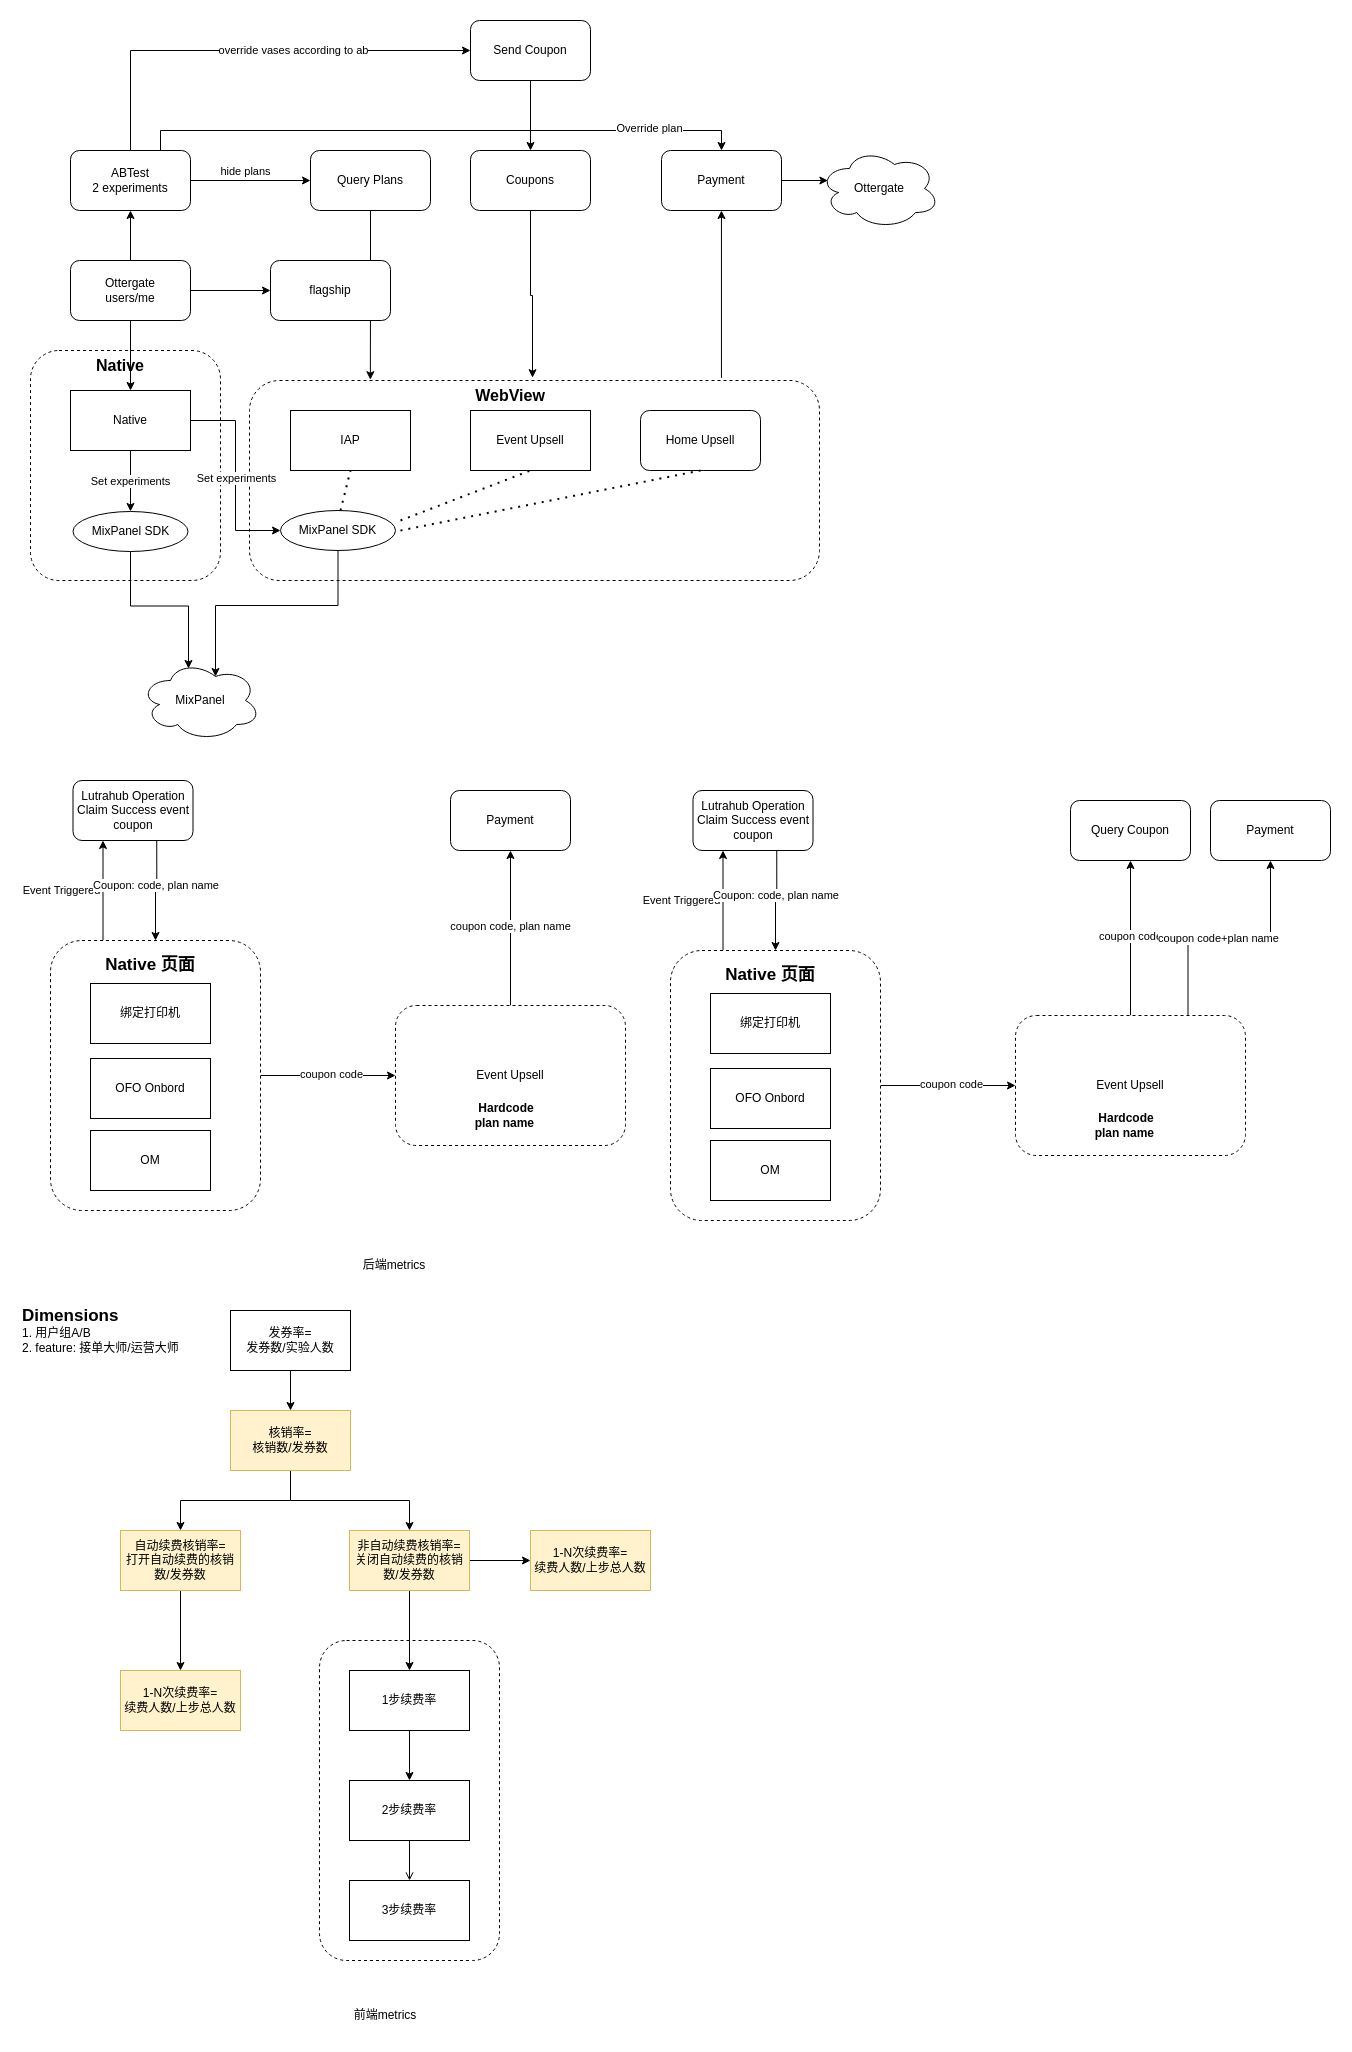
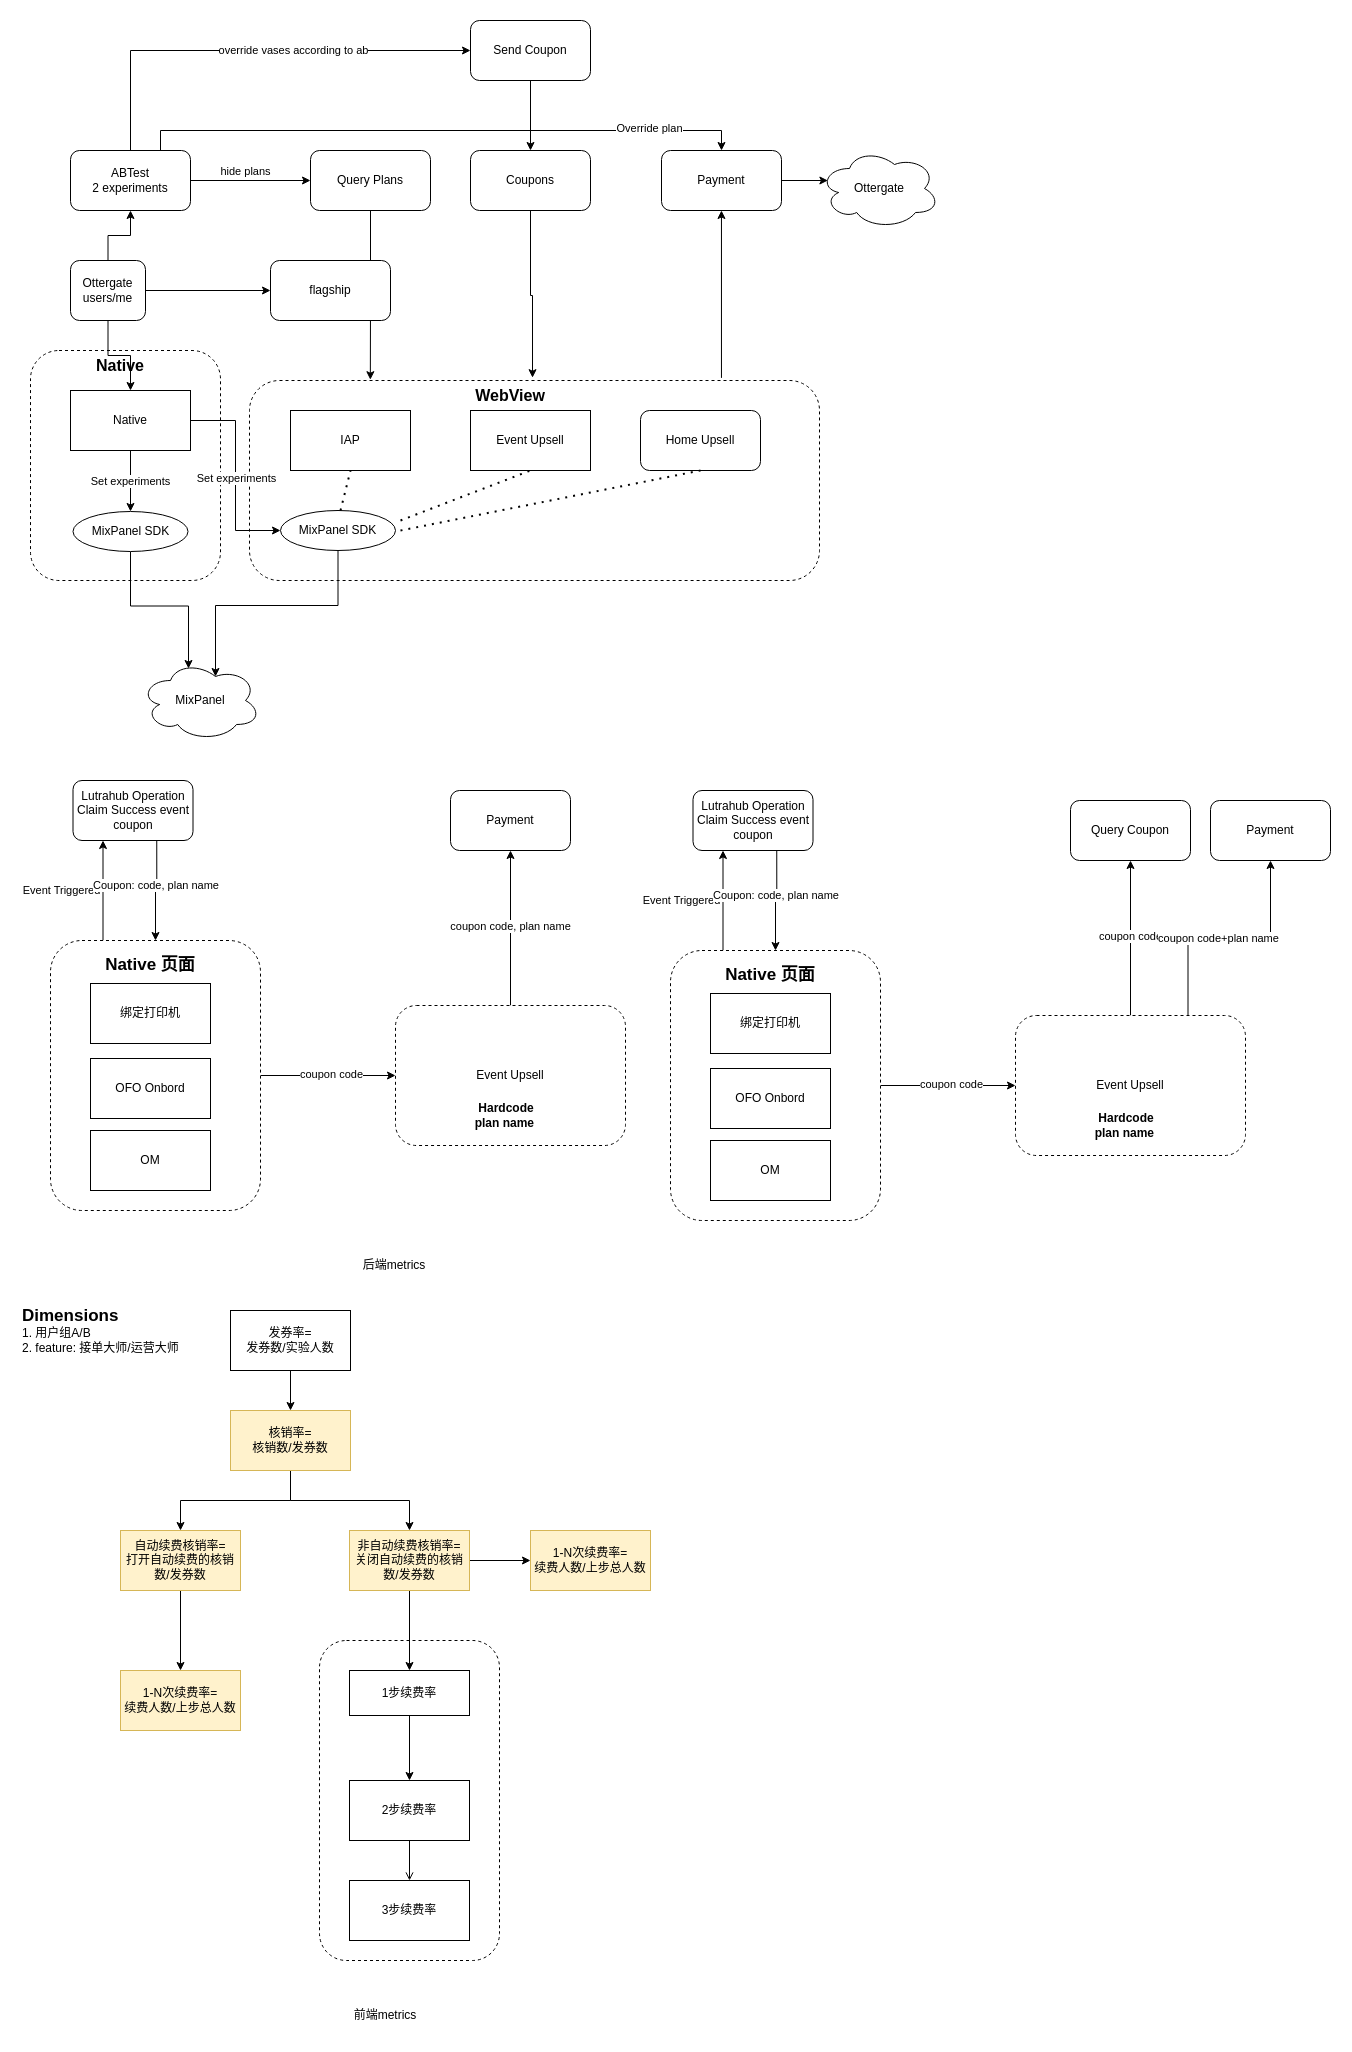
- <mxCell id="28" value="Ottergate&lt;br&gt;users/me" style="rounded=1;whiteSpace=wrap;html=1;" parent="1" vertex="1"><mxGeometry x="70" y="260" width="120" height="60" as="geometry" /></mxCell>
+ <mxCell id="28" value="Ottergate&lt;br&gt;users/me" style="rounded=1;whiteSpace=wrap;html=1;" parent="1" vertex="1"><mxGeometry x="70" y="260" width="75" height="60" as="geometry" /></mxCell>
- <mxCell id="51" value="1步续费率" style="whiteSpace=wrap;html=1;rounded=0;" parent="1" vertex="1"><mxGeometry x="349" y="1670" width="120" height="60" as="geometry" /></mxCell>
+ <mxCell id="51" value="1步续费率" style="whiteSpace=wrap;html=1;rounded=0;" parent="1" vertex="1"><mxGeometry x="349" y="1670" width="120" height="45" as="geometry" /></mxCell>
